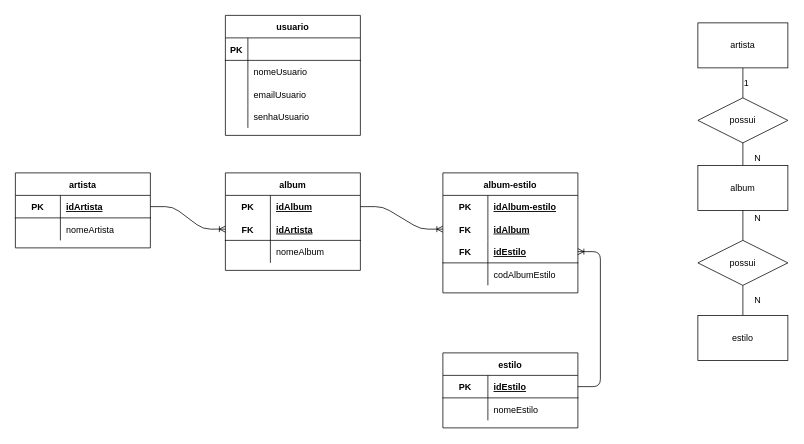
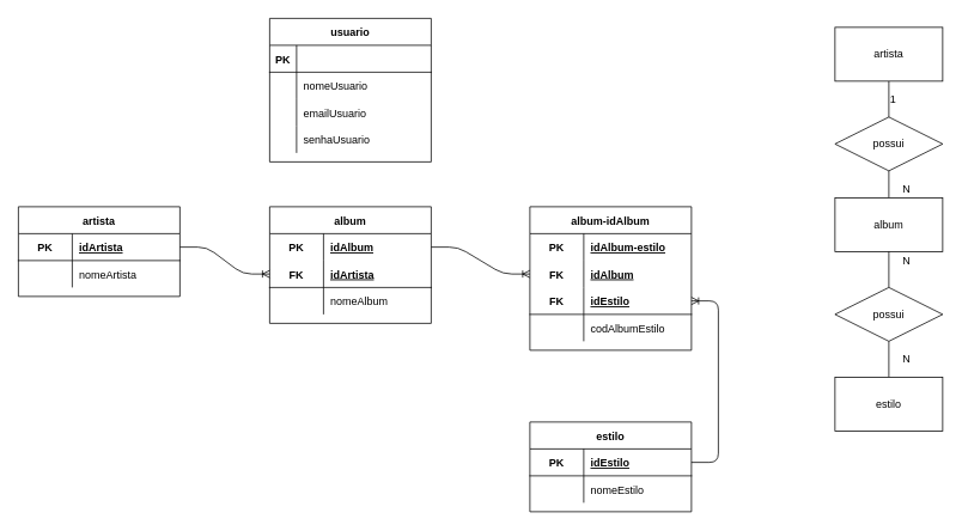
- <mxCell id="52" value="album-estilo" style="shape=table;startSize=30;container=1;collapsible=1;childLayout=tableLayout;fixedRows=1;rowLines=0;fontStyle=1;align=center;resizeLast=1;" vertex="1" parent="1"><mxGeometry x="590" y="230" width="180" height="160" as="geometry" /></mxCell>
+ <mxCell id="52" value="album-idAlbum" style="shape=table;startSize=30;container=1;collapsible=1;childLayout=tableLayout;fixedRows=1;rowLines=0;fontStyle=1;align=center;resizeLast=1;" vertex="1" parent="1"><mxGeometry x="590" y="230" width="180" height="160" as="geometry" /></mxCell>
